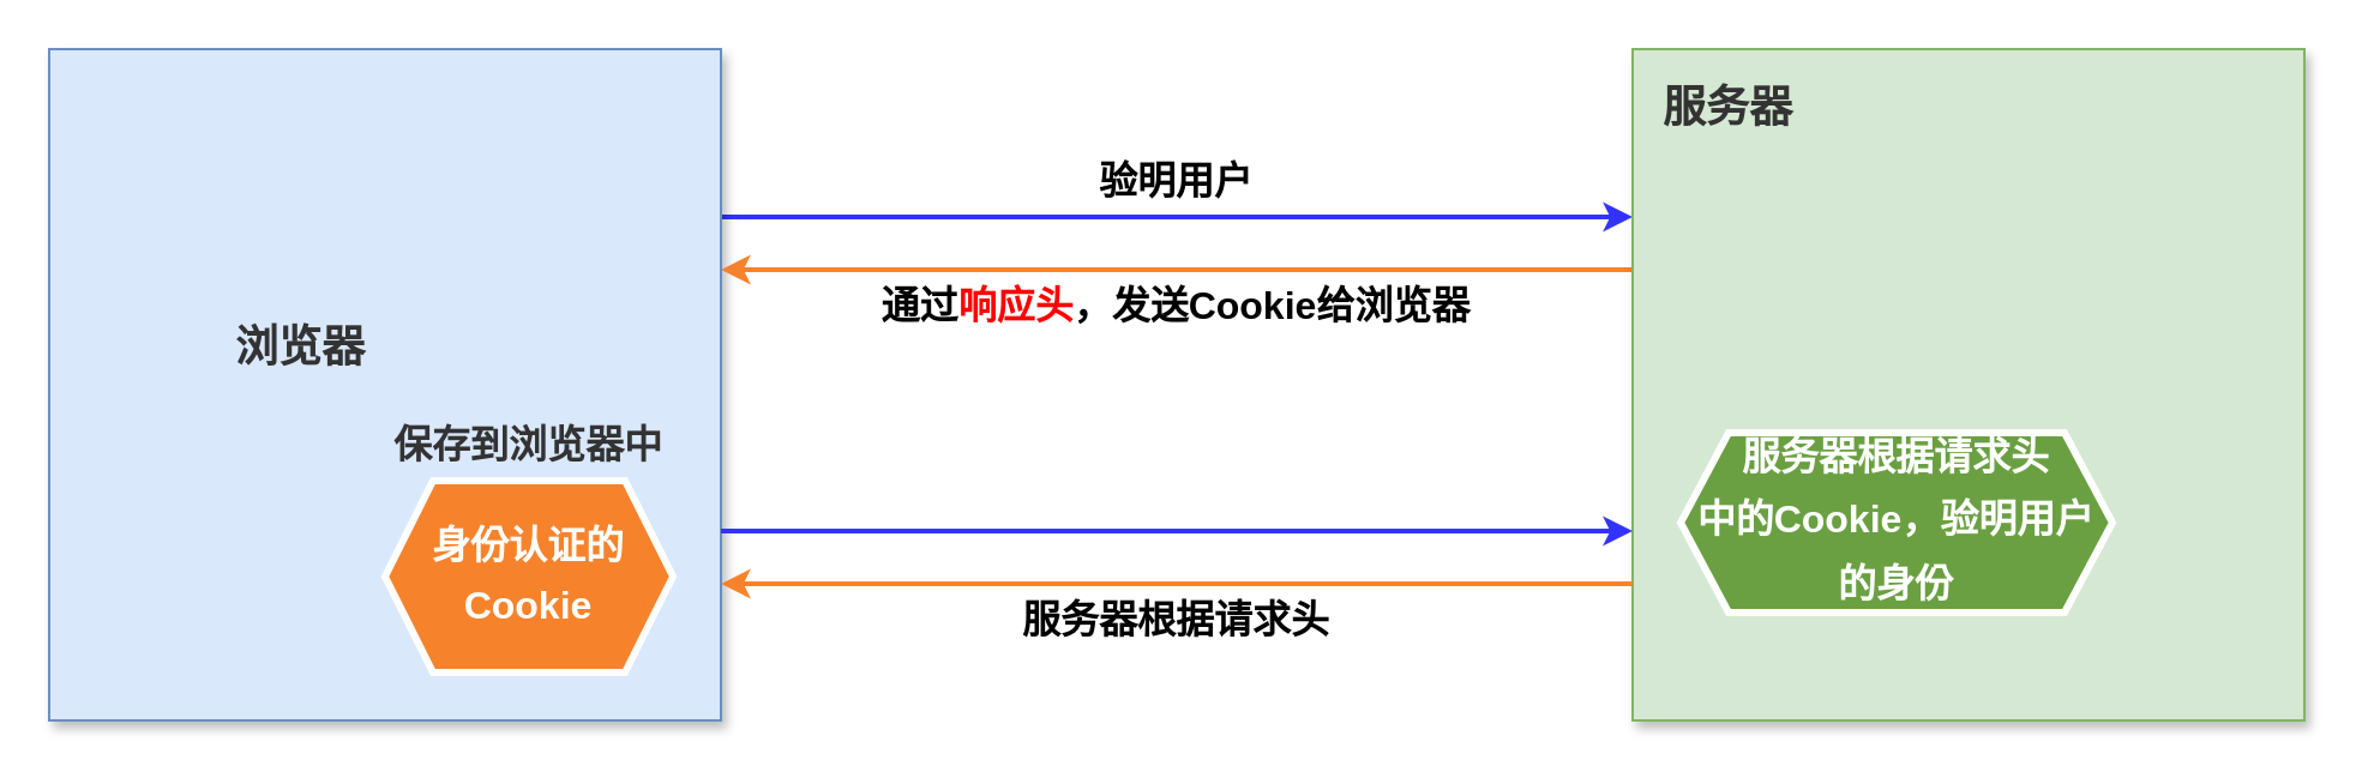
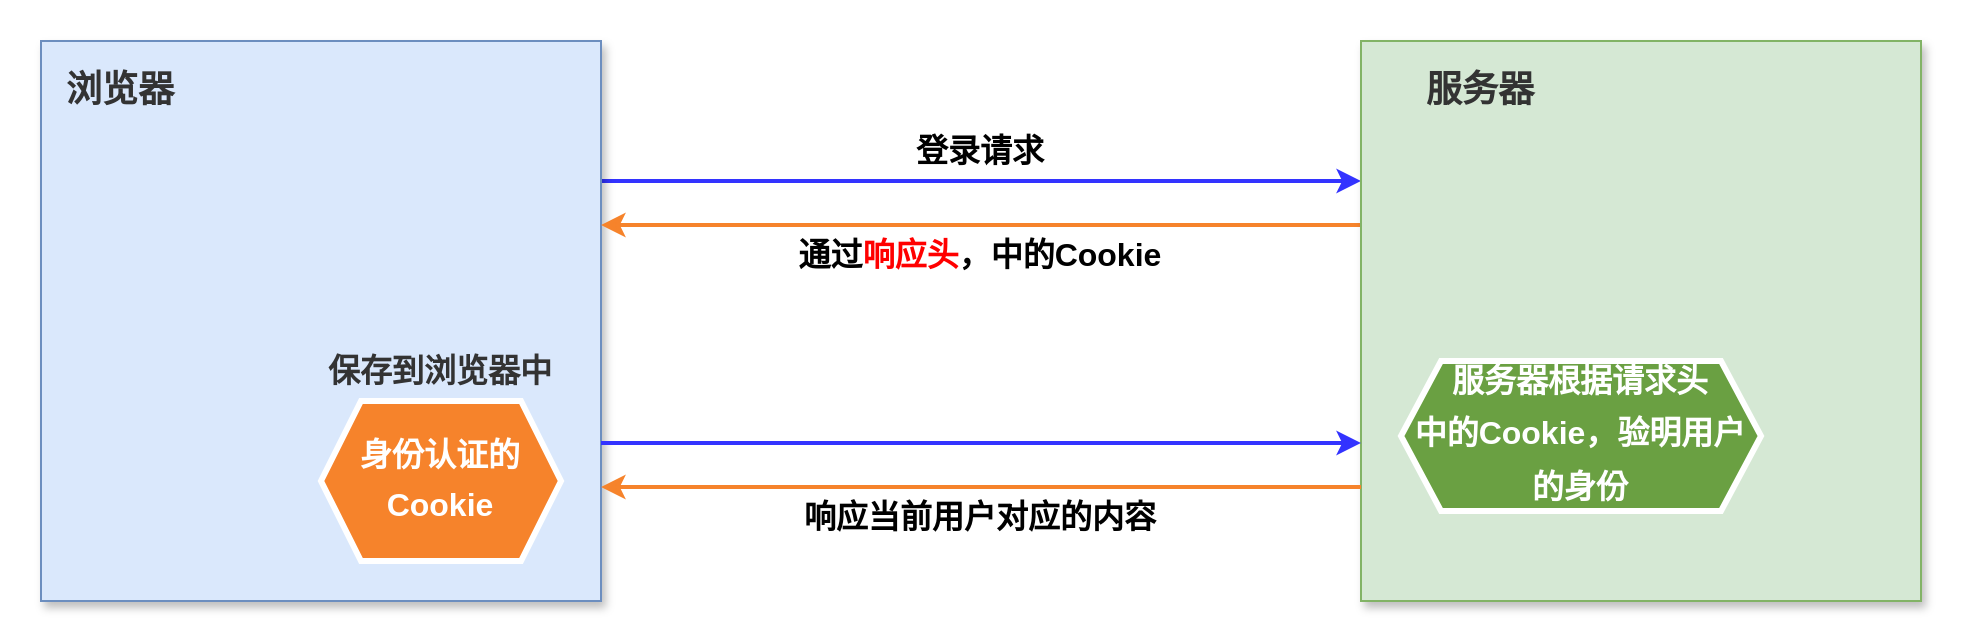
- <mxCell id="9" value="&lt;b&gt;&lt;font color=&quot;#333333&quot; style=&quot;font-size: 18px;&quot;&gt;服务器&lt;/font&gt;&lt;/b&gt;" style="text;html=1;strokeColor=none;fillColor=none;align=center;verticalAlign=middle;whiteSpace=wrap;rounded=0;" vertex="1" parent="1"><mxGeometry x="690" y="30" width="60" height="30" as="geometry" /></mxCell>
+ <mxCell id="9" value="&lt;b&gt;&lt;font color=&quot;#333333&quot; style=&quot;font-size: 18px;&quot;&gt;服务器&lt;/font&gt;&lt;/b&gt;" style="text;html=1;strokeColor=none;fillColor=none;align=center;verticalAlign=middle;whiteSpace=wrap;rounded=0;" vertex="1" parent="1"><mxGeometry x="710" y="30" width="60" height="30" as="geometry" /></mxCell>
- <mxCell id="11" value="&lt;b&gt;&lt;font style=&quot;font-size: 16px;&quot;&gt;验明用户&lt;/font&gt;&lt;/b&gt;" style="text;html=1;strokeColor=none;fillColor=none;align=center;verticalAlign=middle;whiteSpace=wrap;rounded=0;" vertex="1" parent="1"><mxGeometry x="440" y="60" width="100" height="30" as="geometry" /></mxCell>
+ <mxCell id="11" value="&lt;b&gt;&lt;font style=&quot;font-size: 16px;&quot;&gt;登录请求&lt;/font&gt;&lt;/b&gt;" style="text;html=1;strokeColor=none;fillColor=none;align=center;verticalAlign=middle;whiteSpace=wrap;rounded=0;" vertex="1" parent="1"><mxGeometry x="440" y="60" width="100" height="30" as="geometry" /></mxCell>
- <mxCell id="12" value="&lt;b&gt;&lt;font style=&quot;font-size: 16px;&quot;&gt;通过&lt;font color=&quot;#ff0000&quot;&gt;响应头&lt;/font&gt;，发送Cookie给浏览器&lt;/font&gt;&lt;/b&gt;" style="text;html=1;strokeColor=none;fillColor=none;align=center;verticalAlign=middle;whiteSpace=wrap;rounded=0;" vertex="1" parent="1"><mxGeometry x="350" y="112" width="280" height="30" as="geometry" /></mxCell>
+ <mxCell id="12" value="&lt;b&gt;&lt;font style=&quot;font-size: 16px;&quot;&gt;通过&lt;font color=&quot;#ff0000&quot;&gt;响应头&lt;/font&gt;，中的Cookie&lt;/font&gt;&lt;/b&gt;" style="text;html=1;strokeColor=none;fillColor=none;align=center;verticalAlign=middle;whiteSpace=wrap;rounded=0;" vertex="1" parent="1"><mxGeometry x="350" y="112" width="280" height="30" as="geometry" /></mxCell>
- <mxCell id="4" value="&lt;b&gt;&lt;font color=&quot;#333333&quot; style=&quot;font-size: 18px;&quot;&gt;浏览器&lt;/font&gt;&lt;/b&gt;" style="text;html=1;strokeColor=none;fillColor=none;align=center;verticalAlign=middle;whiteSpace=wrap;rounded=0;" vertex="1" parent="1"><mxGeometry x="95" y="130" width="60" height="30" as="geometry" /></mxCell>
+ <mxCell id="4" value="&lt;b&gt;&lt;font color=&quot;#333333&quot; style=&quot;font-size: 18px;&quot;&gt;浏览器&lt;/font&gt;&lt;/b&gt;" style="text;html=1;strokeColor=none;fillColor=none;align=center;verticalAlign=middle;whiteSpace=wrap;rounded=0;" vertex="1" parent="1"><mxGeometry x="30" y="30" width="60" height="30" as="geometry" /></mxCell>
- <mxCell id="15" value="&lt;span style=&quot;font-size: 16px;&quot;&gt;&lt;b&gt;服务器根据请求头&lt;/b&gt;&lt;/span&gt;" style="text;html=1;strokeColor=none;fillColor=none;align=center;verticalAlign=middle;whiteSpace=wrap;rounded=0;" vertex="1" parent="1"><mxGeometry x="350" y="243" width="280" height="30" as="geometry" /></mxCell>
+ <mxCell id="15" value="&lt;span style=&quot;font-size: 16px;&quot;&gt;&lt;b&gt;响应当前用户对应的内容&lt;/b&gt;&lt;/span&gt;" style="text;html=1;strokeColor=none;fillColor=none;align=center;verticalAlign=middle;whiteSpace=wrap;rounded=0;" vertex="1" parent="1"><mxGeometry x="350" y="243" width="280" height="30" as="geometry" /></mxCell>
